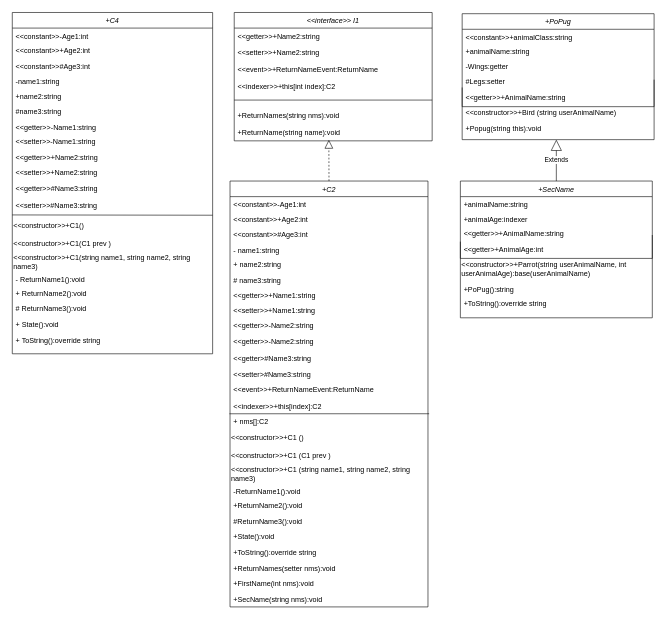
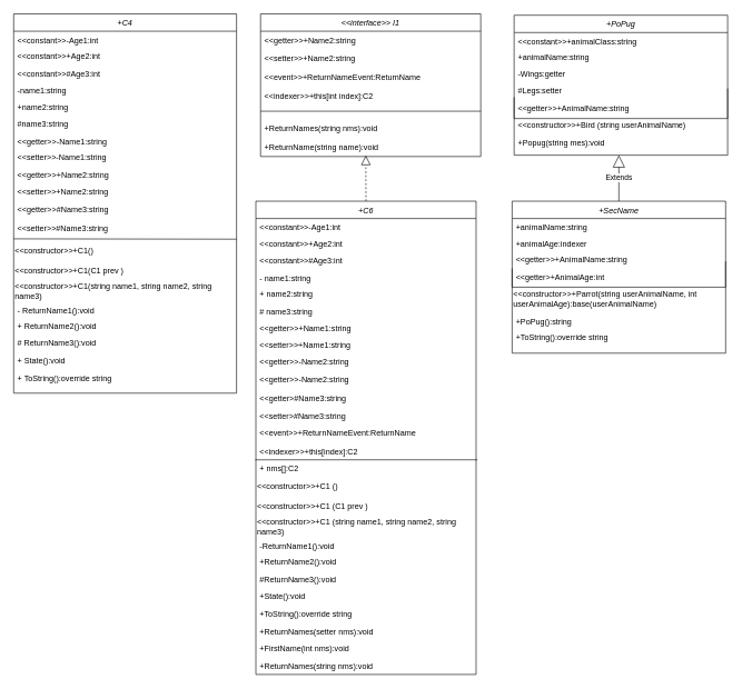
- <mxCell id="65" value="+Popug(string this):void" style="text;align=left;verticalAlign=top;spacingLeft=4;spacingRight=4;overflow=hidden;rotatable=0;points=[[0,0.5],[1,0.5]];portConstraint=eastwest;" parent="57" vertex="1"><mxGeometry y="178" width="320" height="24" as="geometry" /></mxCell>
+ <mxCell id="65" value="+Popug(string mes):void" style="text;align=left;verticalAlign=top;spacingLeft=4;spacingRight=4;overflow=hidden;rotatable=0;points=[[0,0.5],[1,0.5]];portConstraint=eastwest;" parent="57" vertex="1"><mxGeometry y="178" width="320" height="24" as="geometry" /></mxCell>
- <mxCell id="31" value="+С2" style="swimlane;fontStyle=2;align=center;verticalAlign=top;childLayout=stackLayout;horizontal=1;startSize=26;horizontalStack=0;resizeParent=1;resizeLast=0;collapsible=1;marginBottom=0;rounded=0;shadow=0;strokeWidth=1;" parent="1" vertex="1"><mxGeometry x="383" y="301" width="330" height="710" as="geometry"><mxRectangle x="230" y="140" width="160" height="26" as="alternateBounds" /></mxGeometry></mxCell>
+ <mxCell id="31" value="+С6" style="swimlane;fontStyle=2;align=center;verticalAlign=top;childLayout=stackLayout;horizontal=1;startSize=26;horizontalStack=0;resizeParent=1;resizeLast=0;collapsible=1;marginBottom=0;rounded=0;shadow=0;strokeWidth=1;" parent="1" vertex="1"><mxGeometry x="383" y="301" width="330" height="710" as="geometry"><mxRectangle x="230" y="140" width="160" height="26" as="alternateBounds" /></mxGeometry></mxCell>
- <mxCell id="55" value="+SecName(string nms):void" style="text;align=left;verticalAlign=top;spacingLeft=4;spacingRight=4;overflow=hidden;rotatable=0;points=[[0,0.5],[1,0.5]];portConstraint=eastwest;rounded=0;shadow=0;html=0;" parent="31" vertex="1"><mxGeometry y="684" width="330" height="26" as="geometry" /></mxCell>
+ <mxCell id="55" value="+ReturnNames(string nms):void" style="text;align=left;verticalAlign=top;spacingLeft=4;spacingRight=4;overflow=hidden;rotatable=0;points=[[0,0.5],[1,0.5]];portConstraint=eastwest;rounded=0;shadow=0;html=0;" parent="31" vertex="1"><mxGeometry y="684" width="330" height="26" as="geometry" /></mxCell>
